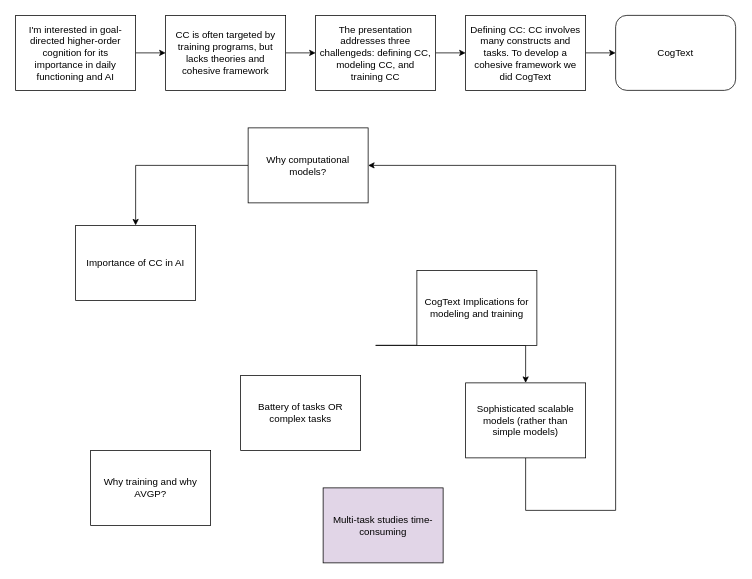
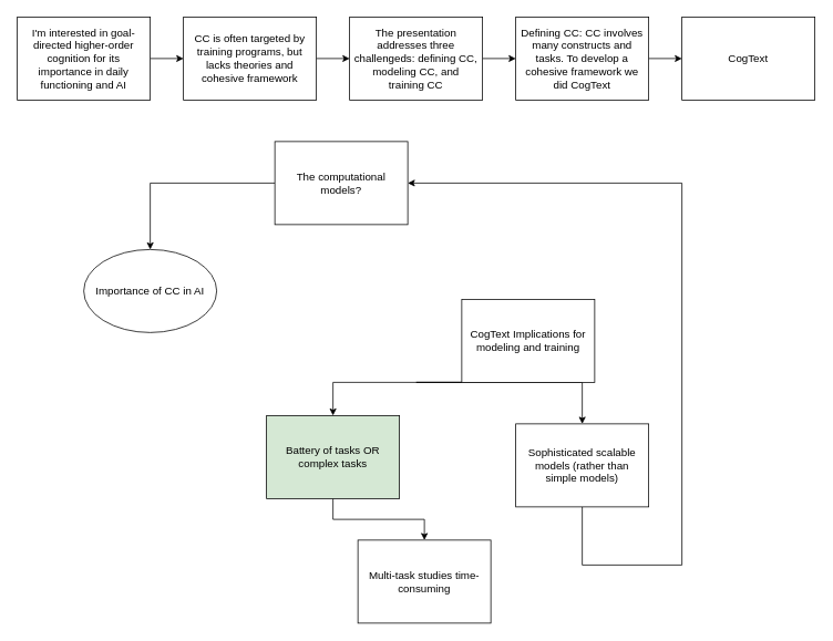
- <mxCell id="10" value="CogText" style="whiteSpace=wrap;html=1;spacingLeft=4;spacingRight=4;fontSize=13;rounded=1;" vertex="1" parent="1"><mxGeometry x="820" y="20" width="160" height="100" as="geometry" /></mxCell>
+ <mxCell id="10" value="CogText" style="rounded=0;whiteSpace=wrap;html=1;spacingLeft=4;spacingRight=4;fontSize=13;" vertex="1" parent="1"><mxGeometry x="820" y="20" width="160" height="100" as="geometry" /></mxCell>
- <mxCell id="20" value="Why computational models?" style="rounded=0;whiteSpace=wrap;html=1;spacingLeft=4;spacingRight=4;fontSize=13;" vertex="1" parent="1"><mxGeometry x="330" y="170" width="160" height="100" as="geometry" /></mxCell>
+ <mxCell id="20" value="The computational models?" style="rounded=0;whiteSpace=wrap;html=1;spacingLeft=4;spacingRight=4;fontSize=13;" vertex="1" parent="1"><mxGeometry x="330" y="170" width="160" height="100" as="geometry" /></mxCell>
- <mxCell id="14" value="Importance of CC in AI" style="rounded=0;whiteSpace=wrap;html=1;spacingLeft=4;spacingRight=4;fontSize=13;" vertex="1" parent="1"><mxGeometry x="100" y="300" width="160" height="100" as="geometry" /></mxCell>
+ <mxCell id="14" value="Importance of CC in AI" style="ellipse;whiteSpace=wrap;html=1;spacingLeft=4;spacingRight=4;fontSize=13;" vertex="1" parent="1"><mxGeometry x="100" y="300" width="160" height="100" as="geometry" /></mxCell>
+ <mxCell id="12" style="edgeStyle=orthogonalEdgeStyle;rounded=0;orthogonalLoop=1;jettySize=auto;html=1;fontSize=13;" edge="1" parent="1" source="13" target="16"><mxGeometry relative="1" as="geometry"><Array as="points"><mxPoint x="500" y="460" /><mxPoint x="380" y="460" /></Array></mxGeometry></mxCell>
- <mxCell id="16" value="Battery of tasks OR complex tasks" style="rounded=0;whiteSpace=wrap;html=1;spacingLeft=4;spacingRight=4;fontSize=13;" vertex="1" parent="1"><mxGeometry x="320" y="500" width="160" height="100" as="geometry" /></mxCell>
+ <mxCell id="16" value="Battery of tasks OR complex tasks" style="rounded=0;whiteSpace=wrap;html=1;spacingLeft=4;spacingRight=4;fontSize=13;fillColor=#d5e8d4;" vertex="1" parent="1"><mxGeometry x="320" y="500" width="160" height="100" as="geometry" /></mxCell>
+ <mxCell id="15" style="edgeStyle=orthogonalEdgeStyle;rounded=0;orthogonalLoop=1;jettySize=auto;html=1;fontSize=13;" edge="1" parent="1" source="16" target="22"><mxGeometry relative="1" as="geometry" /></mxCell>
- <mxCell id="21" value="Why training and why AVGP?" style="rounded=0;whiteSpace=wrap;html=1;spacingLeft=4;spacingRight=4;fontSize=13;" vertex="1" parent="1"><mxGeometry x="120" y="600" width="160" height="100" as="geometry" /></mxCell>
- <mxCell id="22" value="Multi-task studies time-consuming" style="rounded=0;whiteSpace=wrap;html=1;spacingLeft=4;spacingRight=4;fontSize=13;fillColor=#e1d5e7;" vertex="1" parent="1"><mxGeometry x="430" y="650" width="160" height="100" as="geometry" /></mxCell>
+ <mxCell id="22" value="Multi-task studies time-consuming" style="rounded=0;whiteSpace=wrap;html=1;spacingLeft=4;spacingRight=4;fontSize=13;" vertex="1" parent="1"><mxGeometry x="430" y="650" width="160" height="100" as="geometry" /></mxCell>
